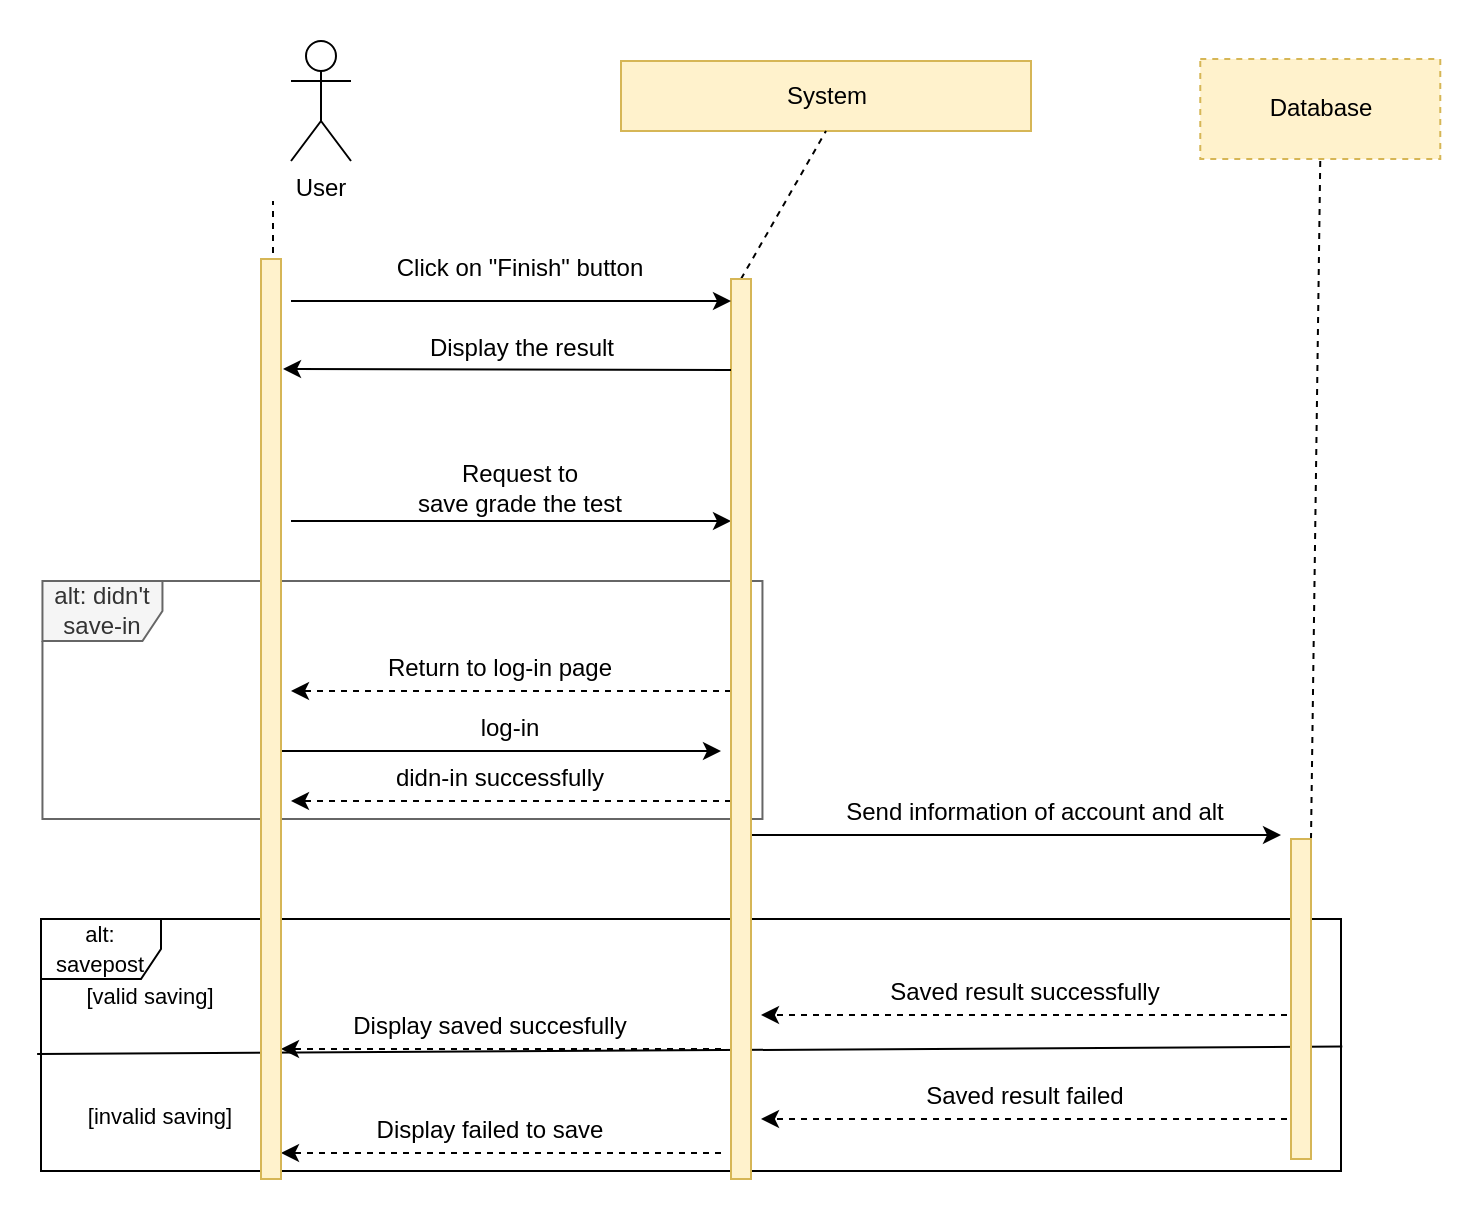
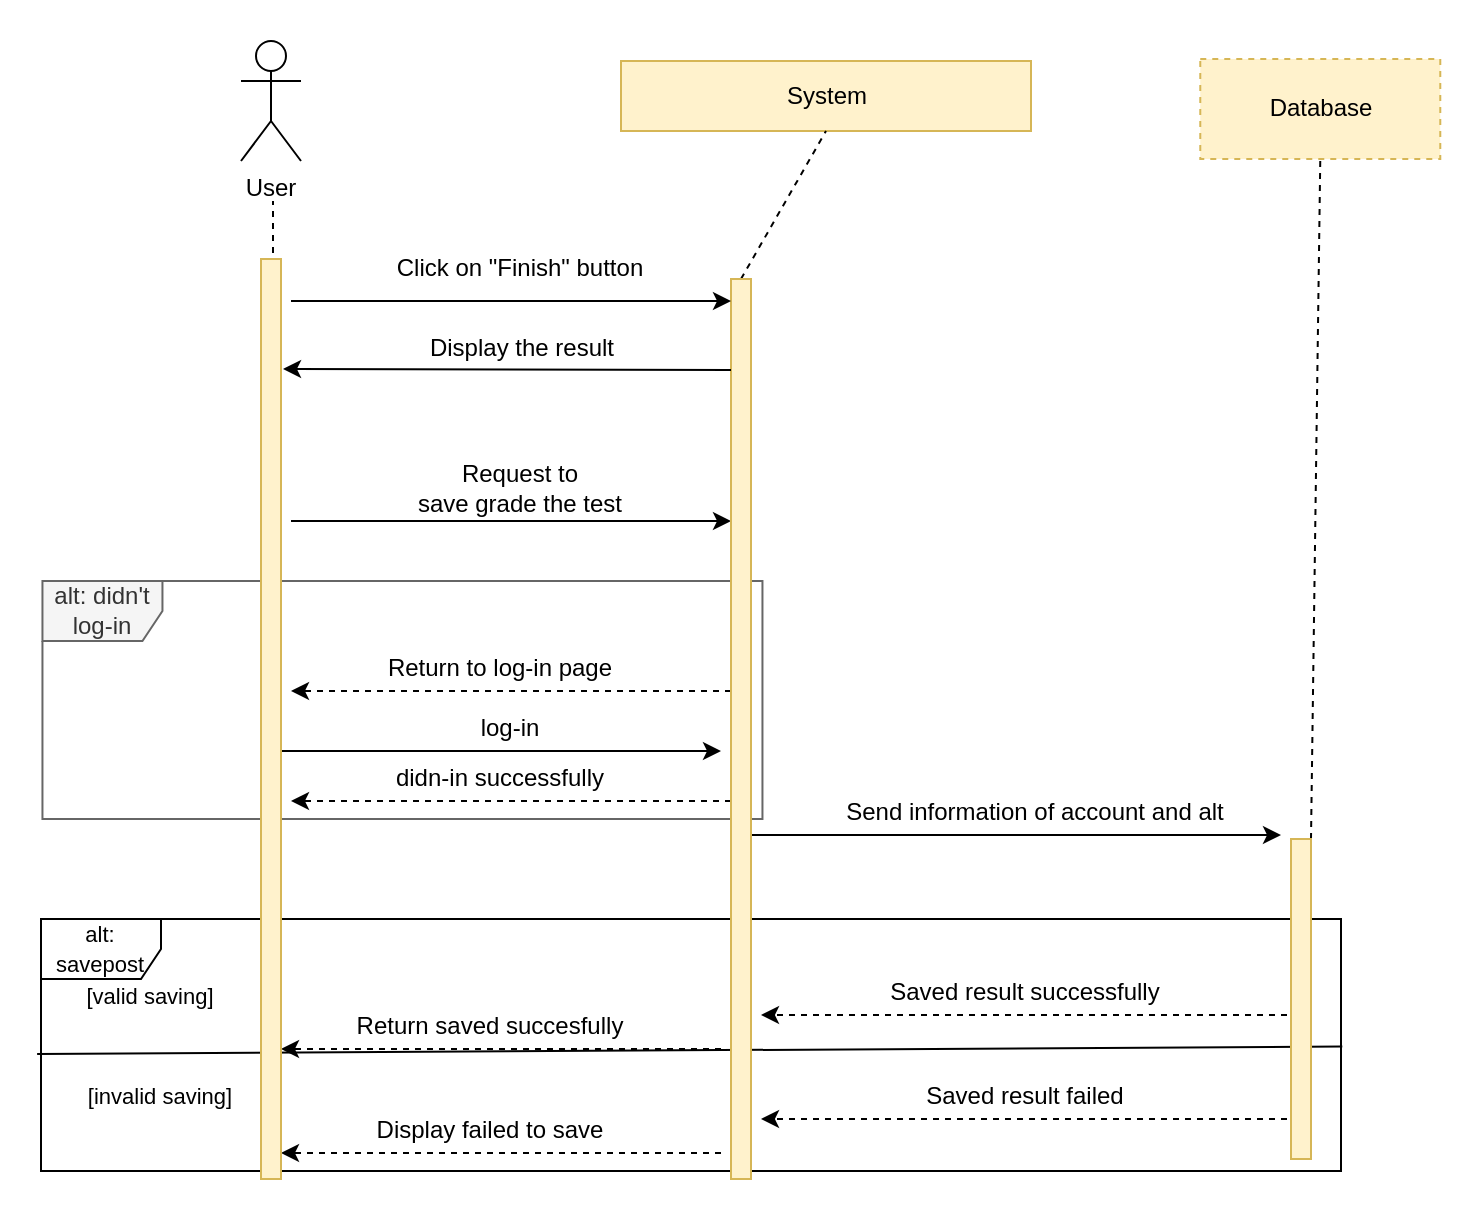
- <mxCell id="7" value="User" style="shape=umlActor;verticalLabelPosition=bottom;verticalAlign=top;html=1;" vertex="1" parent="1"><mxGeometry x="145" y="20" width="30" height="60" as="geometry" /></mxCell>
+ <mxCell id="7" value="User" style="shape=umlActor;verticalLabelPosition=bottom;verticalAlign=top;html=1;" vertex="1" parent="1"><mxGeometry x="120" y="20" width="30" height="60" as="geometry" /></mxCell>
- <mxCell id="3" value="alt: didn't save-in" style="shape=umlFrame;whiteSpace=wrap;html=1;fillColor=#f5f5f5;fontColor=#333333;strokeColor=#666666;" vertex="1" parent="1"><mxGeometry x="20.73" y="290" width="360" height="119" as="geometry" /></mxCell>
+ <mxCell id="3" value="alt: didn't log-in" style="shape=umlFrame;whiteSpace=wrap;html=1;fillColor=#f5f5f5;fontColor=#333333;strokeColor=#666666;" vertex="1" parent="1"><mxGeometry x="20.73" y="290" width="360" height="119" as="geometry" /></mxCell>
- <mxCell id="18" value="Display saved succesfully" style="text;html=1;strokeColor=none;fillColor=none;align=center;verticalAlign=middle;whiteSpace=wrap;rounded=0;" vertex="1" parent="1"><mxGeometry x="140" y="498" width="210" height="30" as="geometry" /></mxCell>
+ <mxCell id="18" value="Return saved succesfully" style="text;html=1;strokeColor=none;fillColor=none;align=center;verticalAlign=middle;whiteSpace=wrap;rounded=0;" vertex="1" parent="1"><mxGeometry x="140" y="498" width="210" height="30" as="geometry" /></mxCell>
- <mxCell id="25" value="&lt;font style=&quot;font-size: 11px;&quot;&gt;[invalid saving]&lt;/font&gt;" style="text;html=1;strokeColor=none;fillColor=none;align=center;verticalAlign=middle;whiteSpace=wrap;rounded=0;" vertex="1" parent="1"><mxGeometry x="40" y="543" width="80" height="30" as="geometry" /></mxCell>
+ <mxCell id="25" value="&lt;font style=&quot;font-size: 11px;&quot;&gt;[invalid saving]&lt;/font&gt;" style="text;html=1;strokeColor=none;fillColor=none;align=center;verticalAlign=middle;whiteSpace=wrap;rounded=0;" vertex="1" parent="1"><mxGeometry x="40" y="533" width="80" height="30" as="geometry" /></mxCell>
